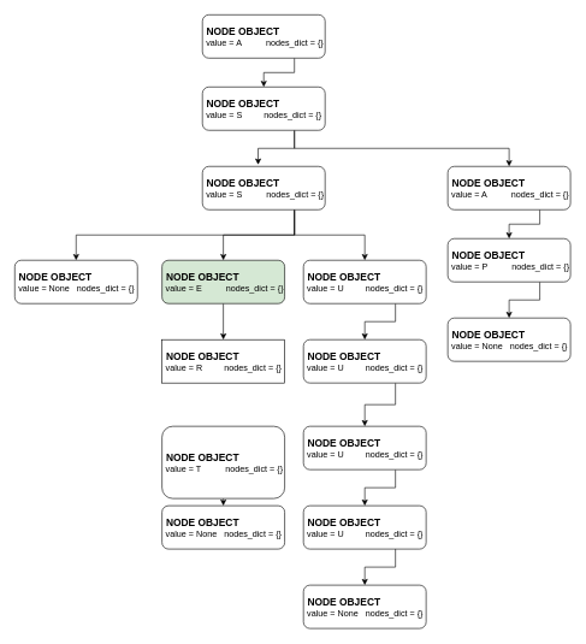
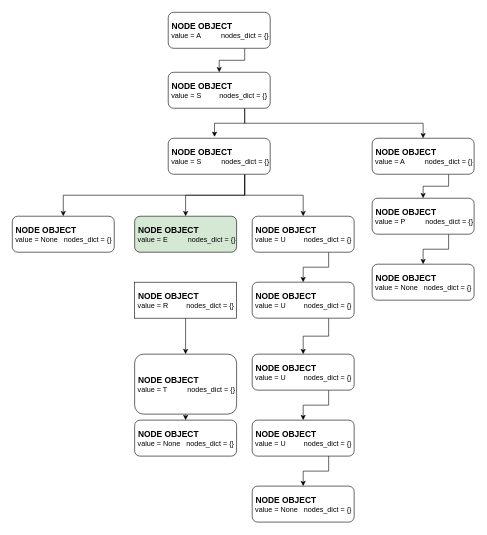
- <mxCell id="16" style="edgeStyle=orthogonalEdgeStyle;rounded=0;orthogonalLoop=1;jettySize=auto;html=1;exitX=0.5;exitY=1;exitDx=0;exitDy=0;entryX=0.5;entryY=0;entryDx=0;entryDy=0;" edge="1" parent="1" source="17" target="21"><mxGeometry relative="1" as="geometry" /></mxCell>
+ <mxCell id="20" style="edgeStyle=orthogonalEdgeStyle;rounded=0;orthogonalLoop=1;jettySize=auto;html=1;exitX=0.5;exitY=1;exitDx=0;exitDy=0;entryX=0.5;entryY=0;entryDx=0;entryDy=0;" edge="1" parent="1" source="21" target="23"><mxGeometry relative="1" as="geometry" /></mxCell>
